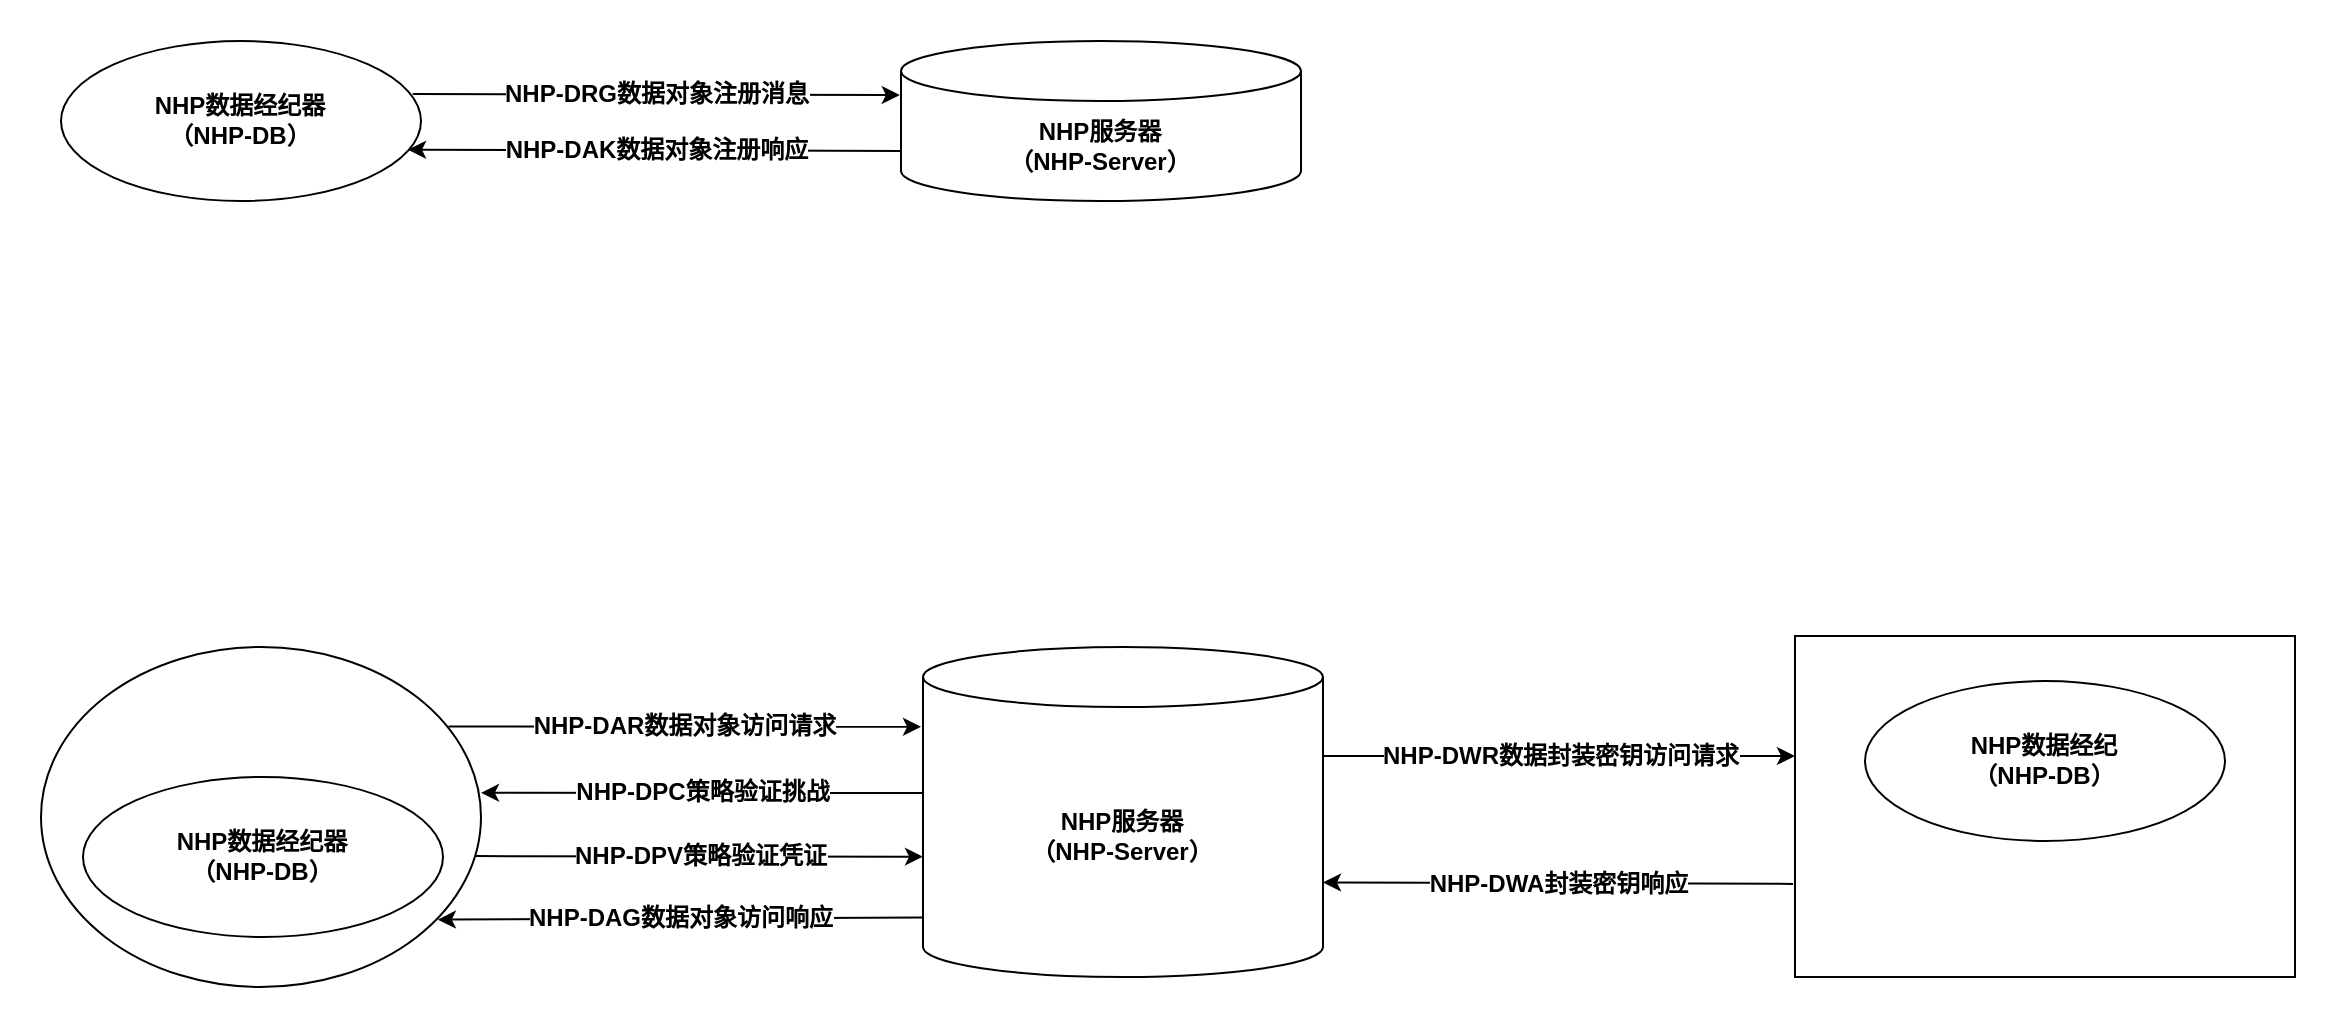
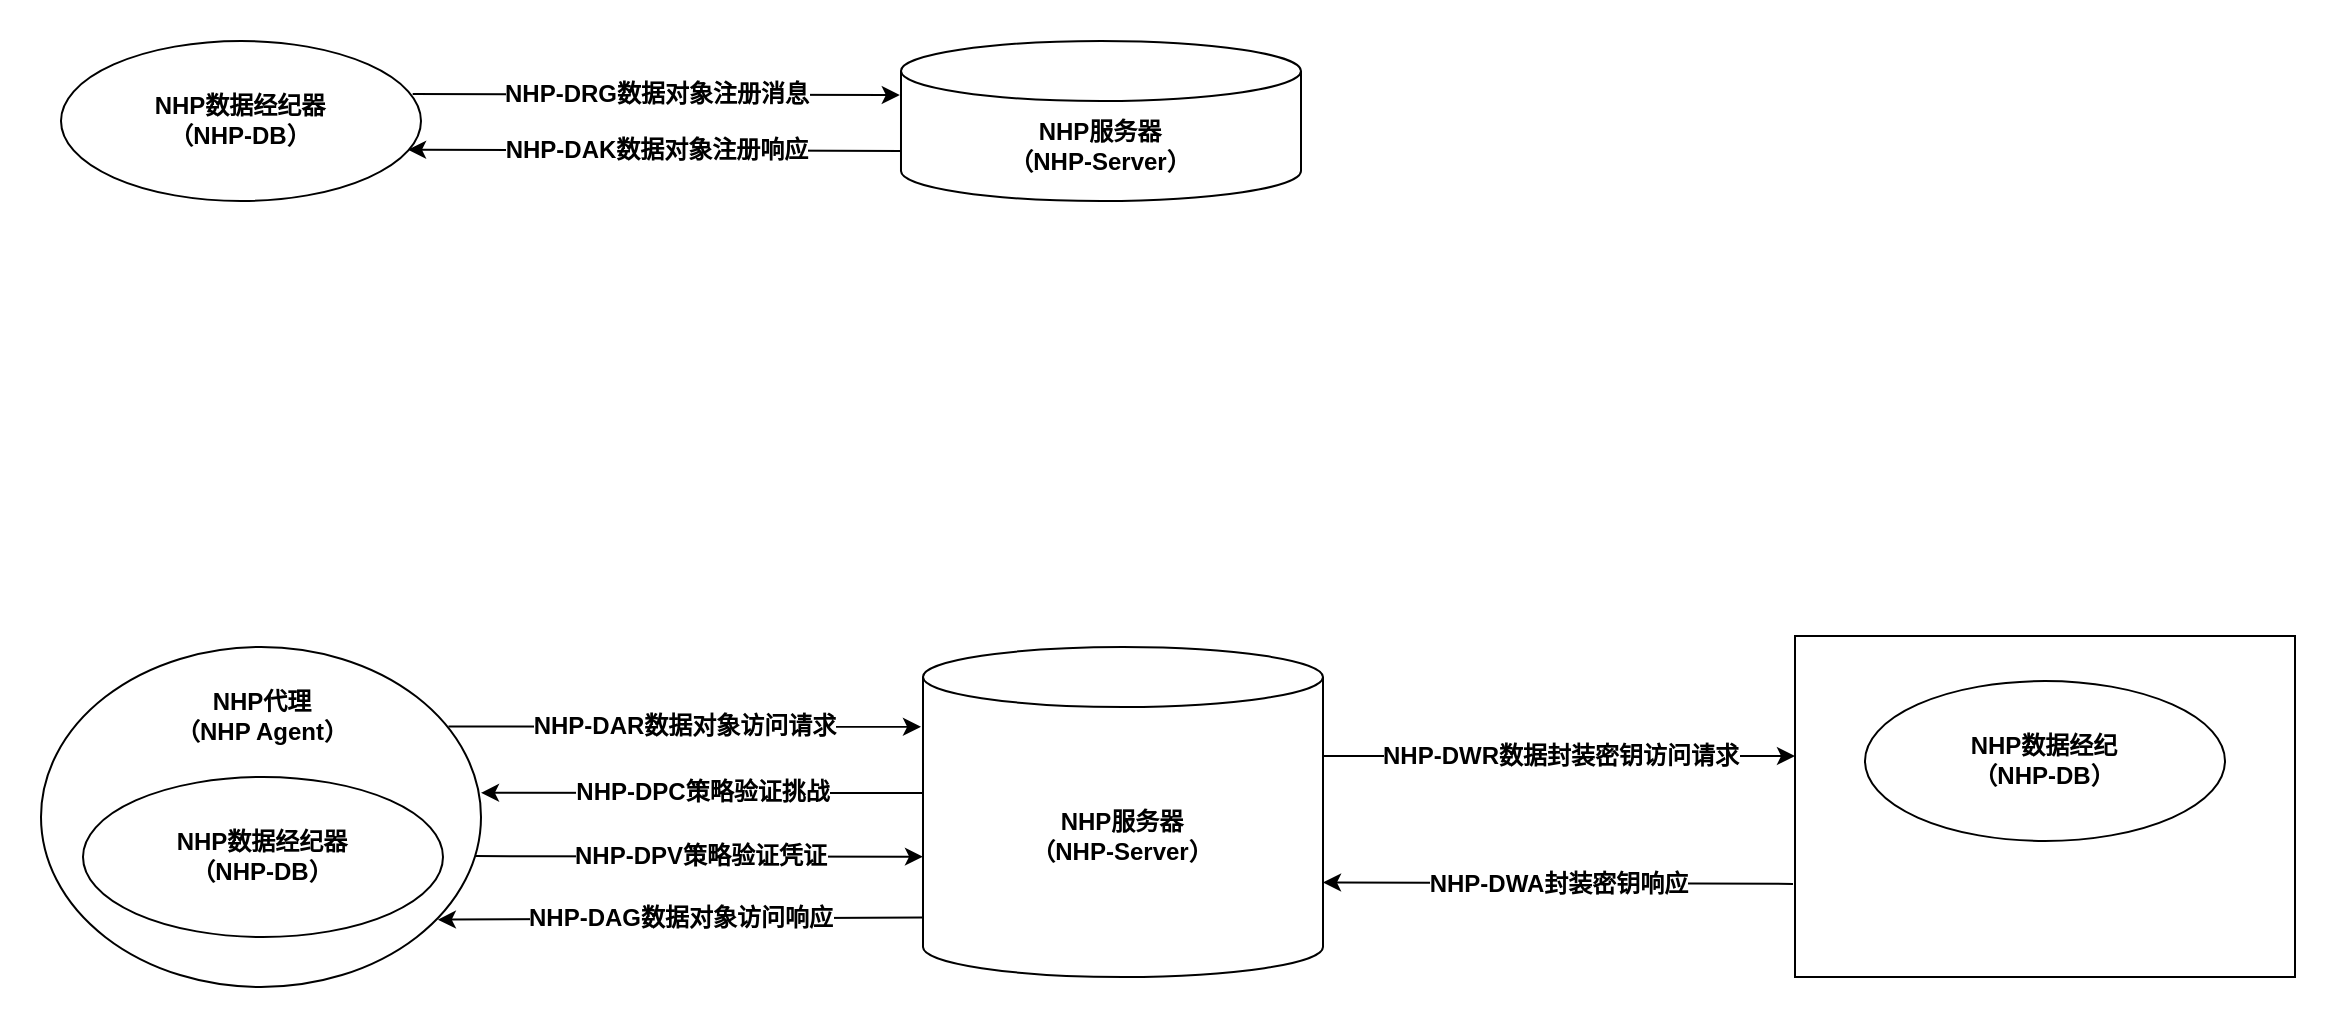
+ <mxCell id="16" value="&lt;b&gt;NHP代理&lt;/b&gt;&lt;div&gt;&lt;b&gt;（NHP Agent）&lt;/b&gt;&lt;/div&gt;" style="text;html=1;align=center;verticalAlign=middle;whiteSpace=wrap;rounded=0;" parent="1" vertex="1"><mxGeometry x="86" y="343" width="90" height="30" as="geometry" /></mxCell>
